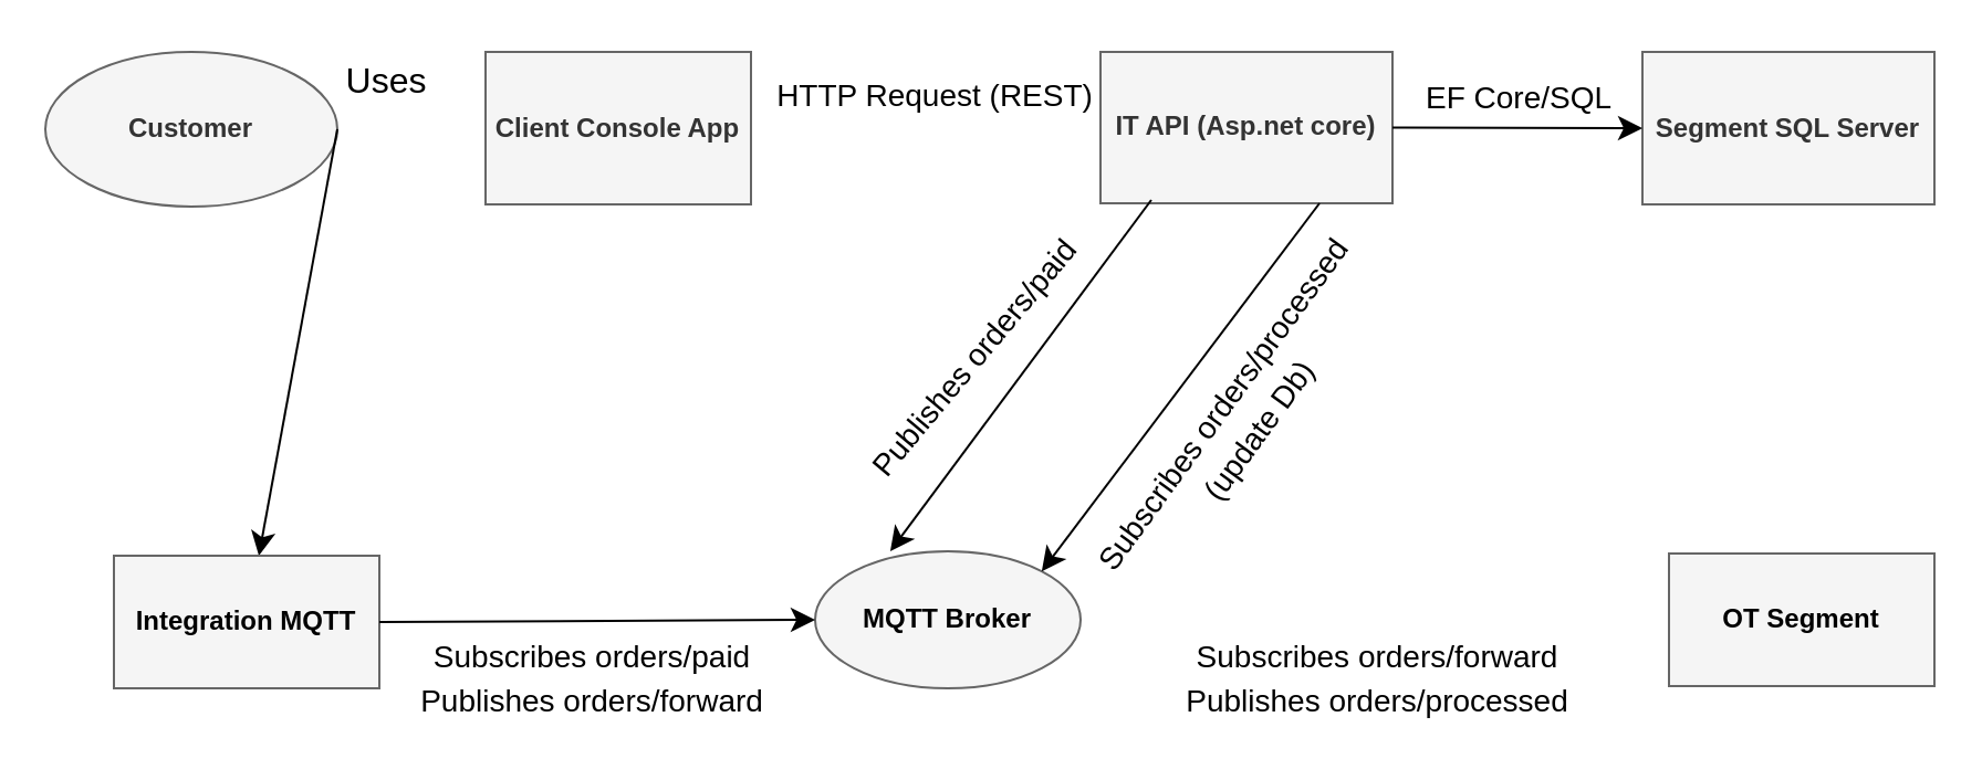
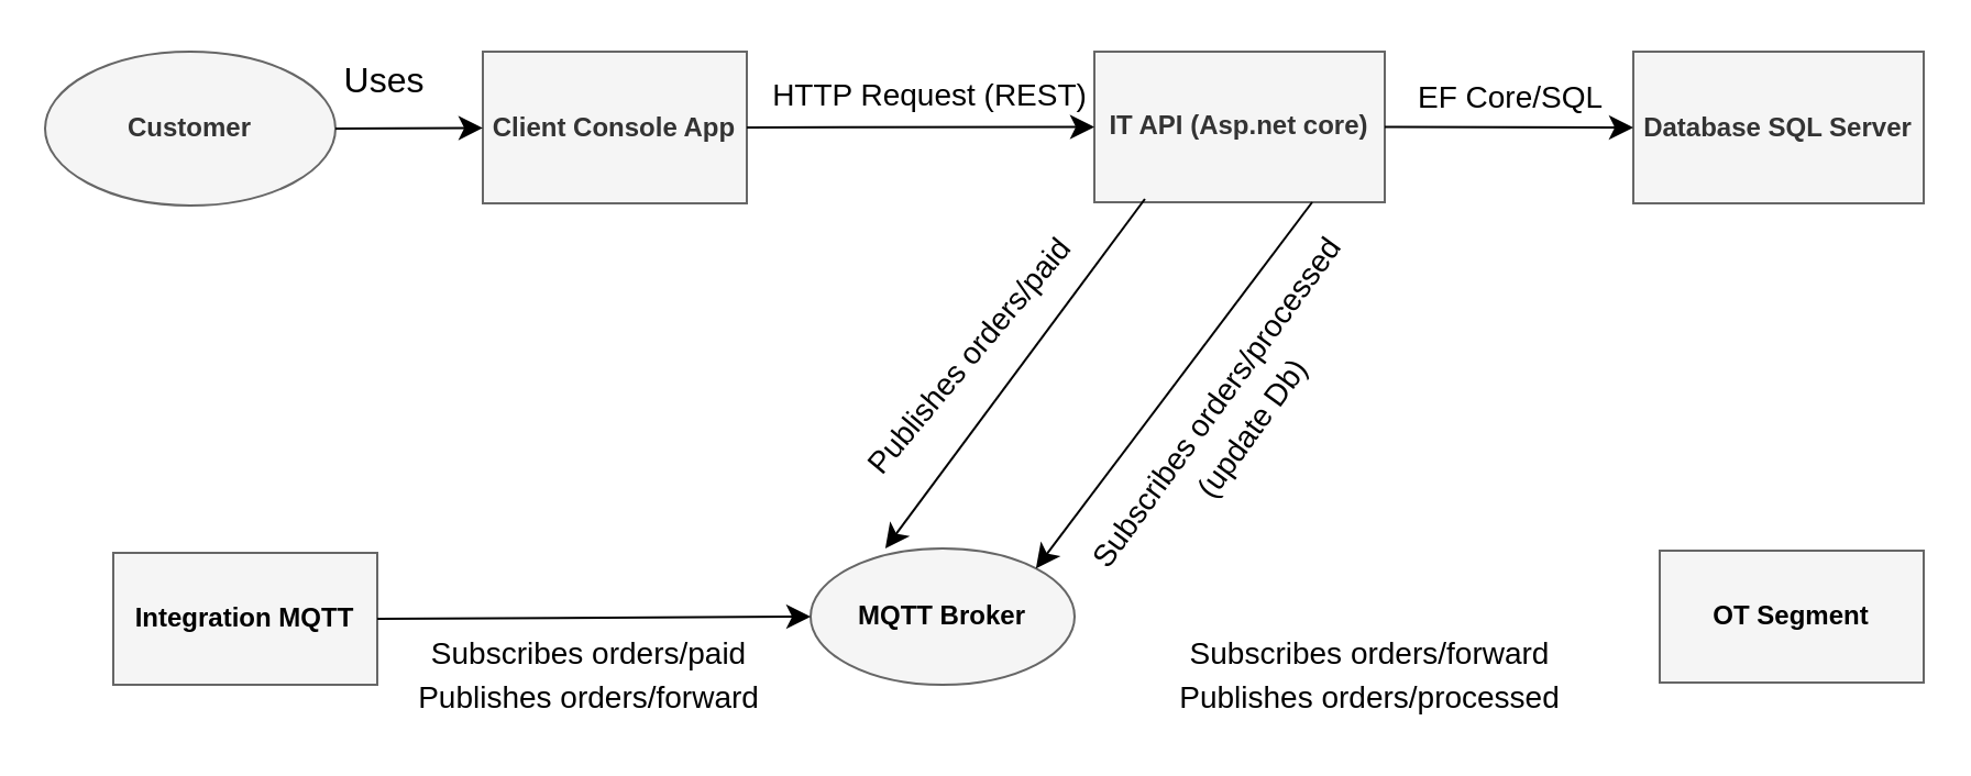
+ <mxCell id="7" value="" style="endArrow=classic;html=1;rounded=0;fontSize=12;startSize=8;endSize=8;curved=1;exitX=1;exitY=0.5;exitDx=0;exitDy=0;entryX=0;entryY=0.5;entryDx=0;entryDy=0;strokeColor=#000000;" edge="1" parent="1" source="3" target="6"><mxGeometry width="50" height="50" relative="1" as="geometry"><mxPoint x="400" y="233" as="sourcePoint" /><mxPoint x="450" y="183" as="targetPoint" /></mxGeometry></mxCell>
- <mxCell id="10" value="&lt;font&gt;&lt;b&gt;Segment SQL Server&lt;/b&gt;&lt;/font&gt;" style="rounded=0;whiteSpace=wrap;html=1;fillColor=#f5f5f5;fontColor=#333333;strokeColor=#666666;" vertex="1" parent="1"><mxGeometry x="742" y="23" width="132" height="69" as="geometry" /></mxCell>
+ <mxCell id="10" value="&lt;font&gt;&lt;b&gt;Database SQL Server&lt;/b&gt;&lt;/font&gt;" style="rounded=0;whiteSpace=wrap;html=1;fillColor=#f5f5f5;fontColor=#333333;strokeColor=#666666;" vertex="1" parent="1"><mxGeometry x="742" y="23" width="132" height="69" as="geometry" /></mxCell>
- <mxCell id="4" value="" style="endArrow=classic;html=1;rounded=0;fontSize=12;startSize=8;endSize=8;curved=1;exitX=1;exitY=0.5;exitDx=0;exitDy=0;strokeColor=#000000;" edge="1" parent="1" source="2" target="17"><mxGeometry width="50" height="50" relative="1" as="geometry"><mxPoint x="400" y="233" as="sourcePoint" /><mxPoint x="450" y="183" as="targetPoint" /></mxGeometry></mxCell>
+ <mxCell id="4" value="" style="endArrow=classic;html=1;rounded=0;fontSize=12;startSize=8;endSize=8;curved=1;exitX=1;exitY=0.5;exitDx=0;exitDy=0;strokeColor=#000000;" edge="1" parent="1" source="2" target="3"><mxGeometry width="50" height="50" relative="1" as="geometry"><mxPoint x="400" y="233" as="sourcePoint" /><mxPoint x="450" y="183" as="targetPoint" /></mxGeometry></mxCell>
